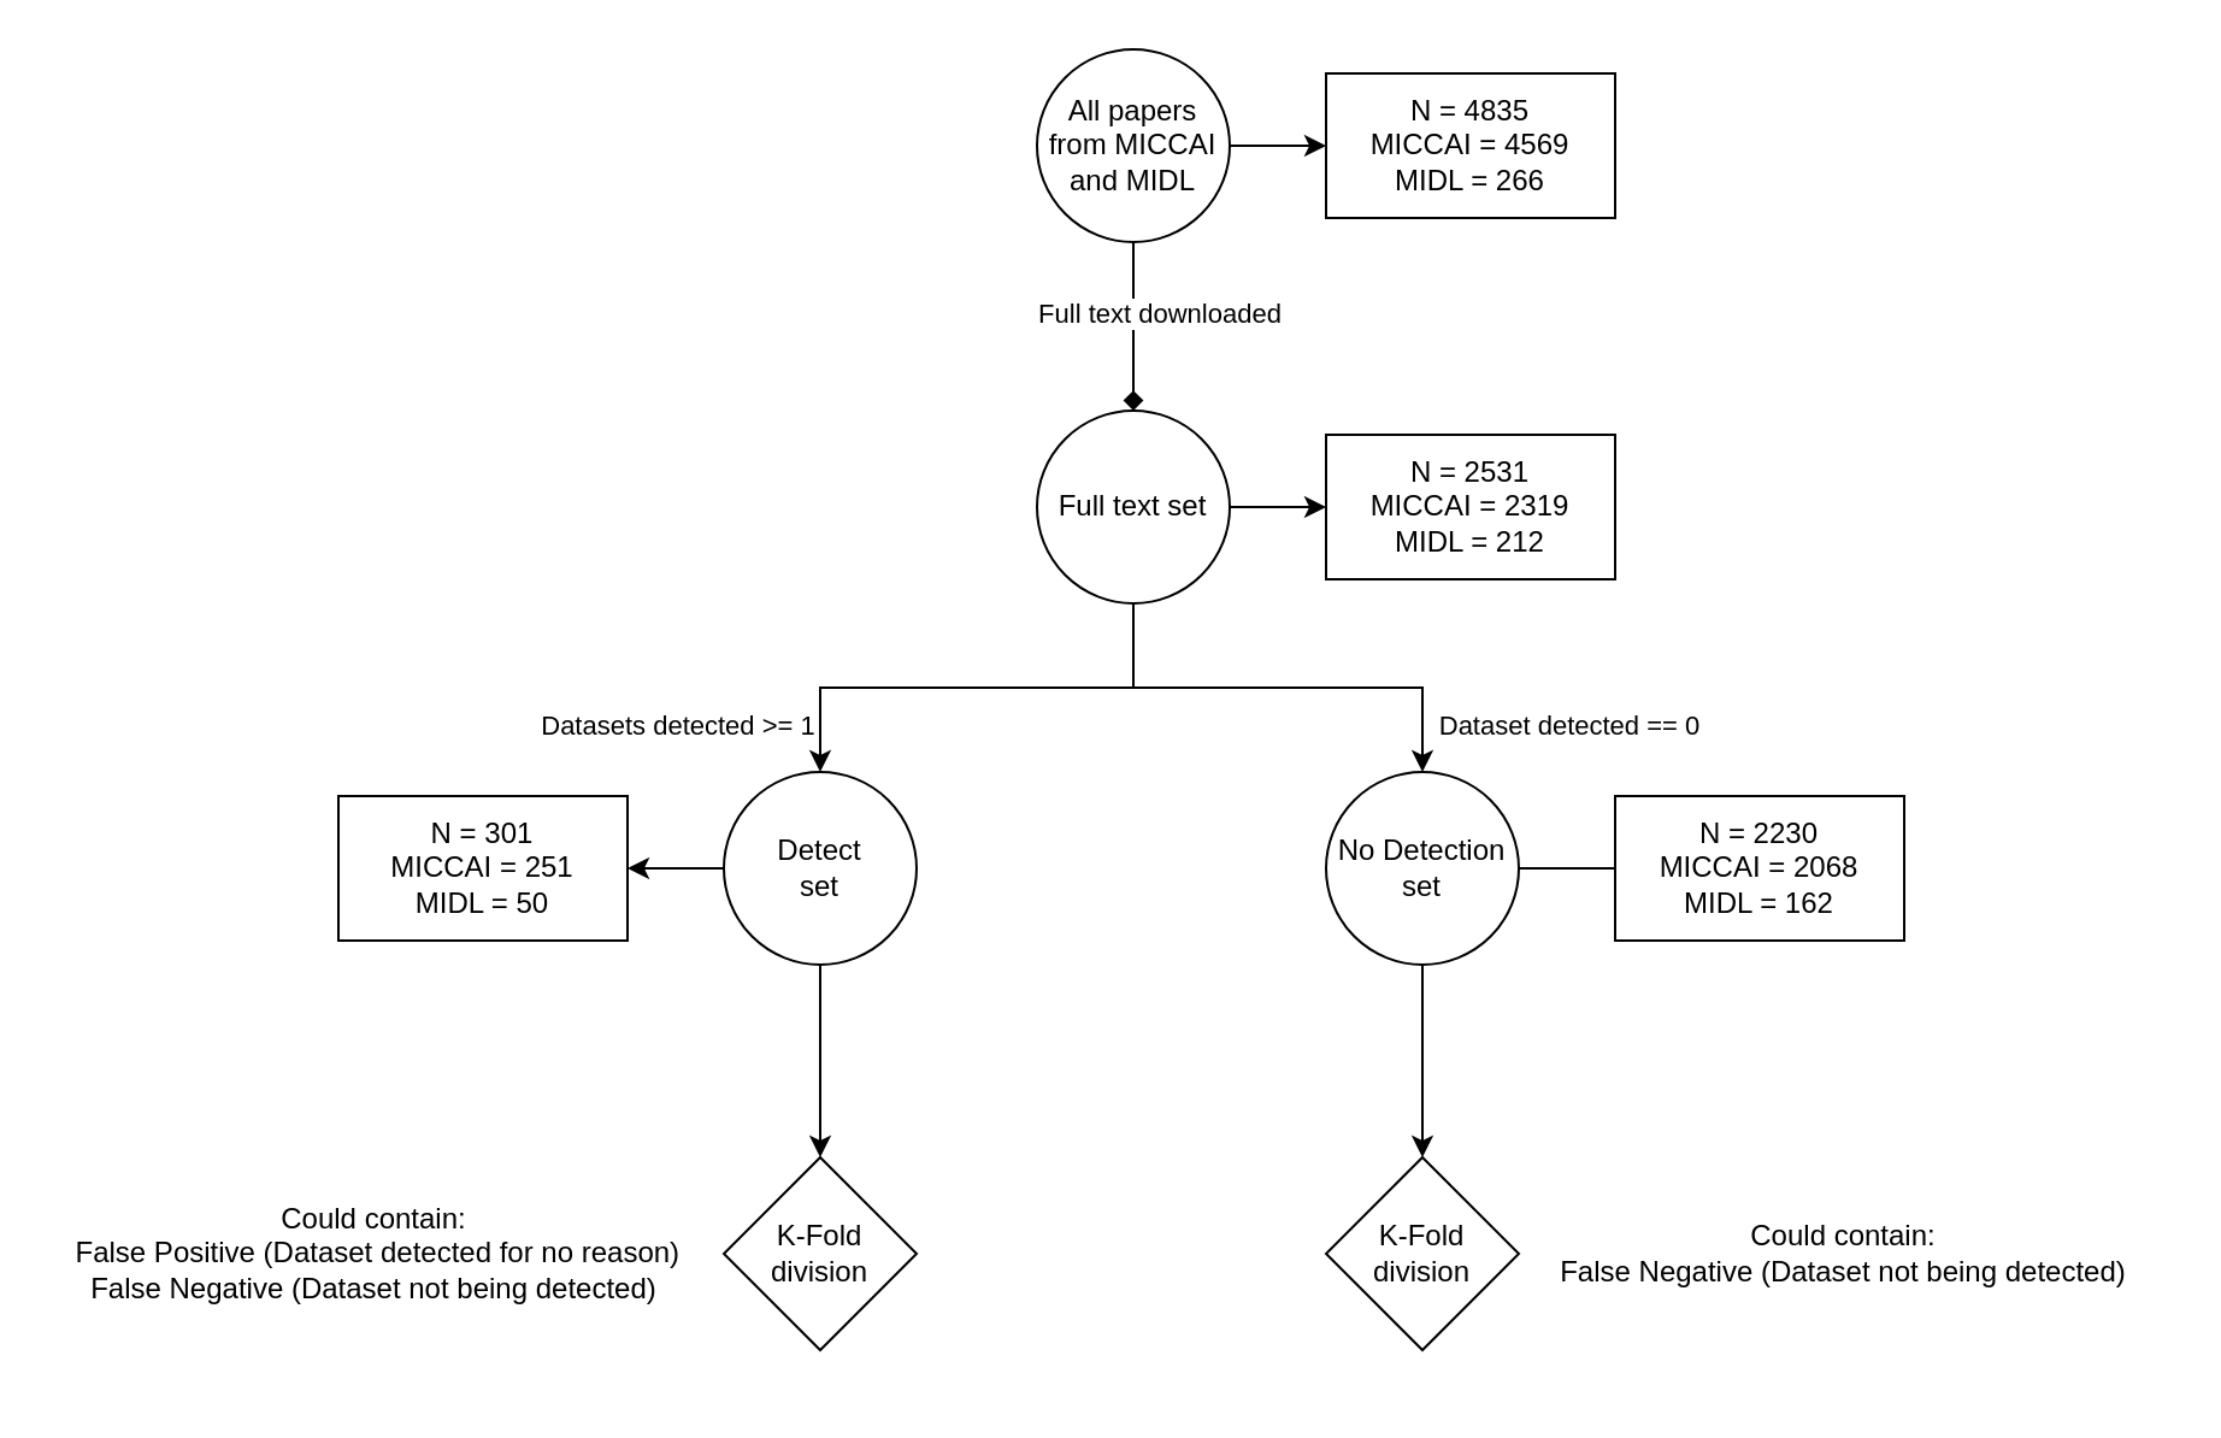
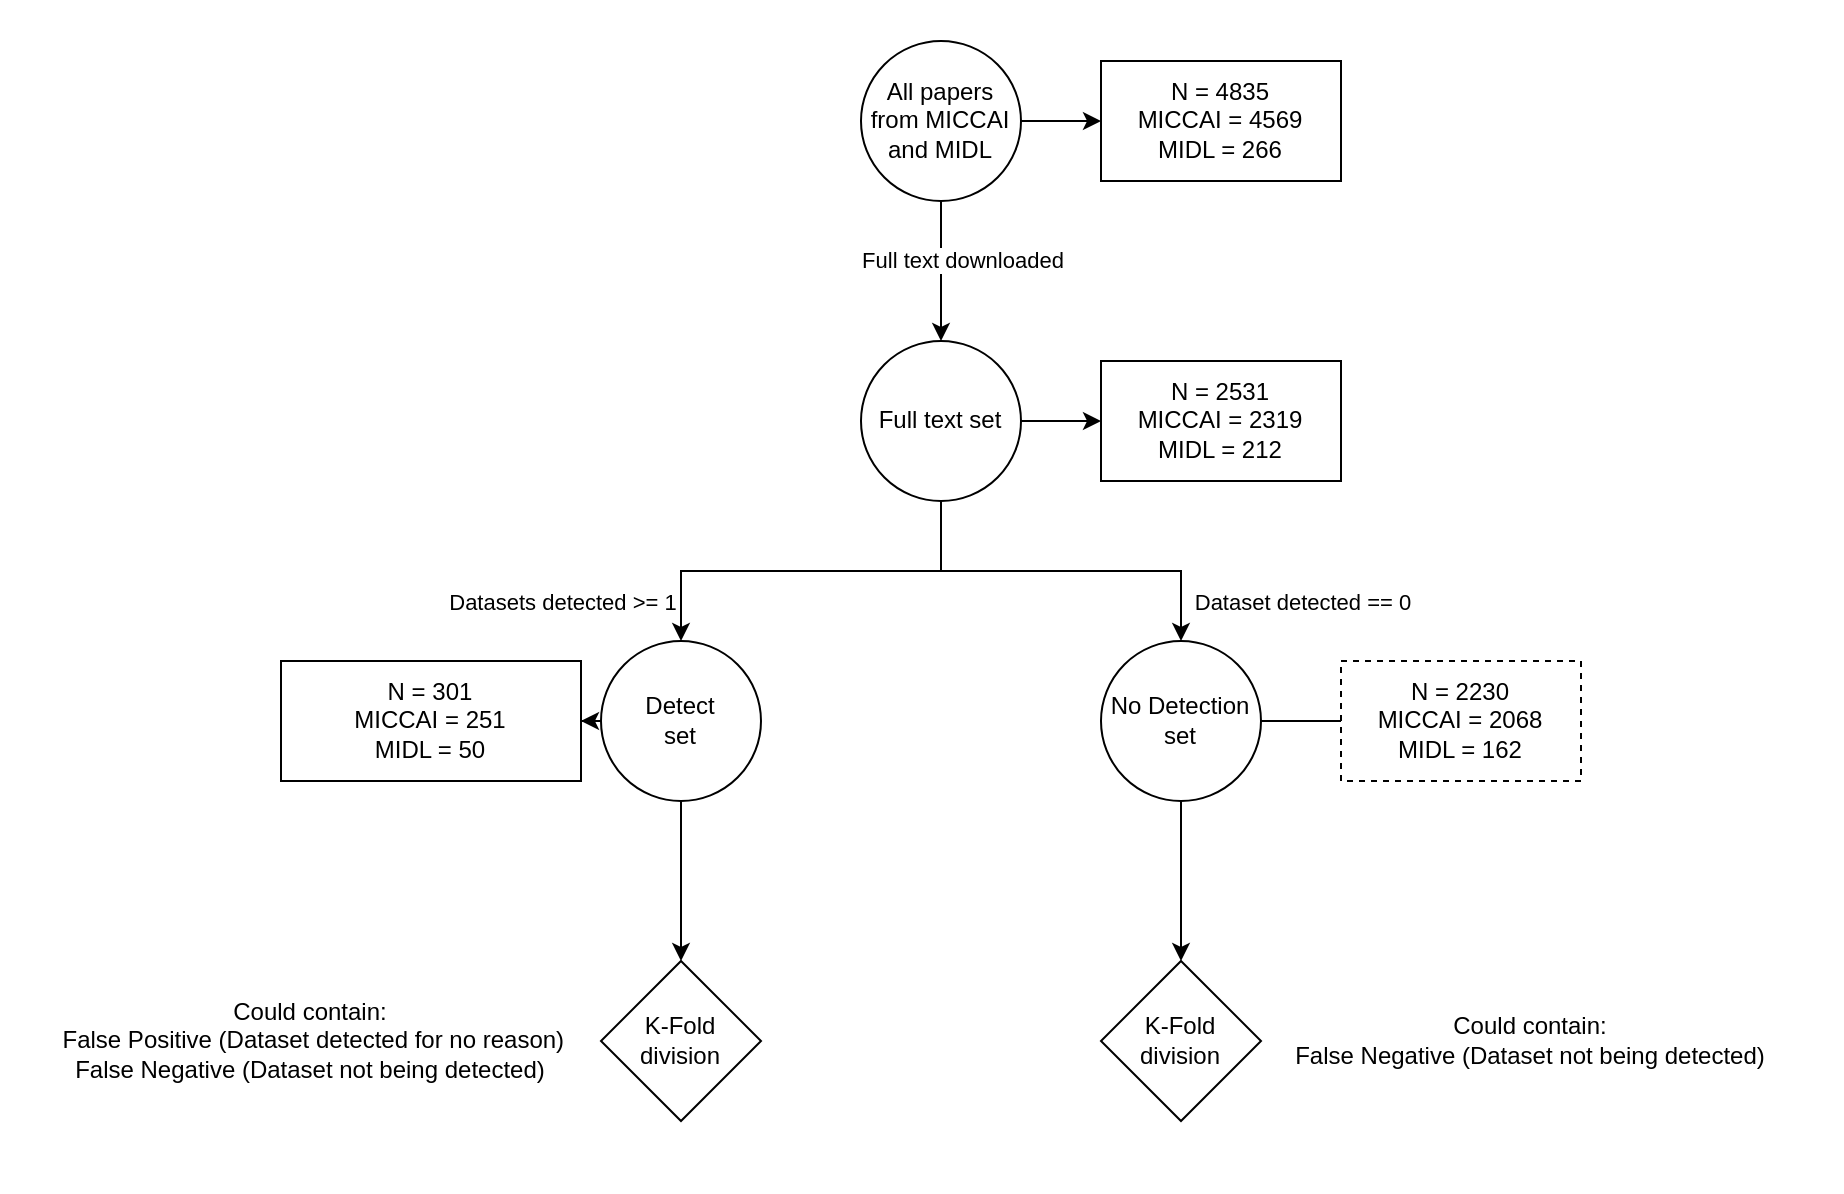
- <mxCell id="3" value="" style="edgeStyle=orthogonalEdgeStyle;rounded=0;orthogonalLoop=1;jettySize=auto;html=1;endArrow=diamond;" edge="1" parent="1" source="5" target="12"><mxGeometry relative="1" as="geometry" /></mxCell>
+ <mxCell id="3" value="" style="edgeStyle=orthogonalEdgeStyle;rounded=0;orthogonalLoop=1;jettySize=auto;html=1;" edge="1" parent="1" source="5" target="12"><mxGeometry relative="1" as="geometry" /></mxCell>
- <mxCell id="17" value="N = 301&lt;br&gt;MICCAI = 251&lt;br&gt;MIDL = 50" style="rounded=0;whiteSpace=wrap;html=1;" vertex="1" parent="1"><mxGeometry x="140" y="330" width="120" height="60" as="geometry" /></mxCell>
+ <mxCell id="17" value="N = 301&lt;br&gt;MICCAI = 251&lt;br&gt;MIDL = 50" style="rounded=0;whiteSpace=wrap;html=1;" vertex="1" parent="1"><mxGeometry x="140" y="330" width="150" height="60" as="geometry" /></mxCell>
- <mxCell id="21" value="N = 2230&lt;br&gt;MICCAI = 2068&lt;br&gt;MIDL = 162" style="rounded=0;whiteSpace=wrap;html=1;" vertex="1" parent="1"><mxGeometry x="670" y="330" width="120" height="60" as="geometry" /></mxCell>
+ <mxCell id="21" value="N = 2230&lt;br&gt;MICCAI = 2068&lt;br&gt;MIDL = 162" style="rounded=0;whiteSpace=wrap;html=1;dashed=1;" vertex="1" parent="1"><mxGeometry x="670" y="330" width="120" height="60" as="geometry" /></mxCell>
